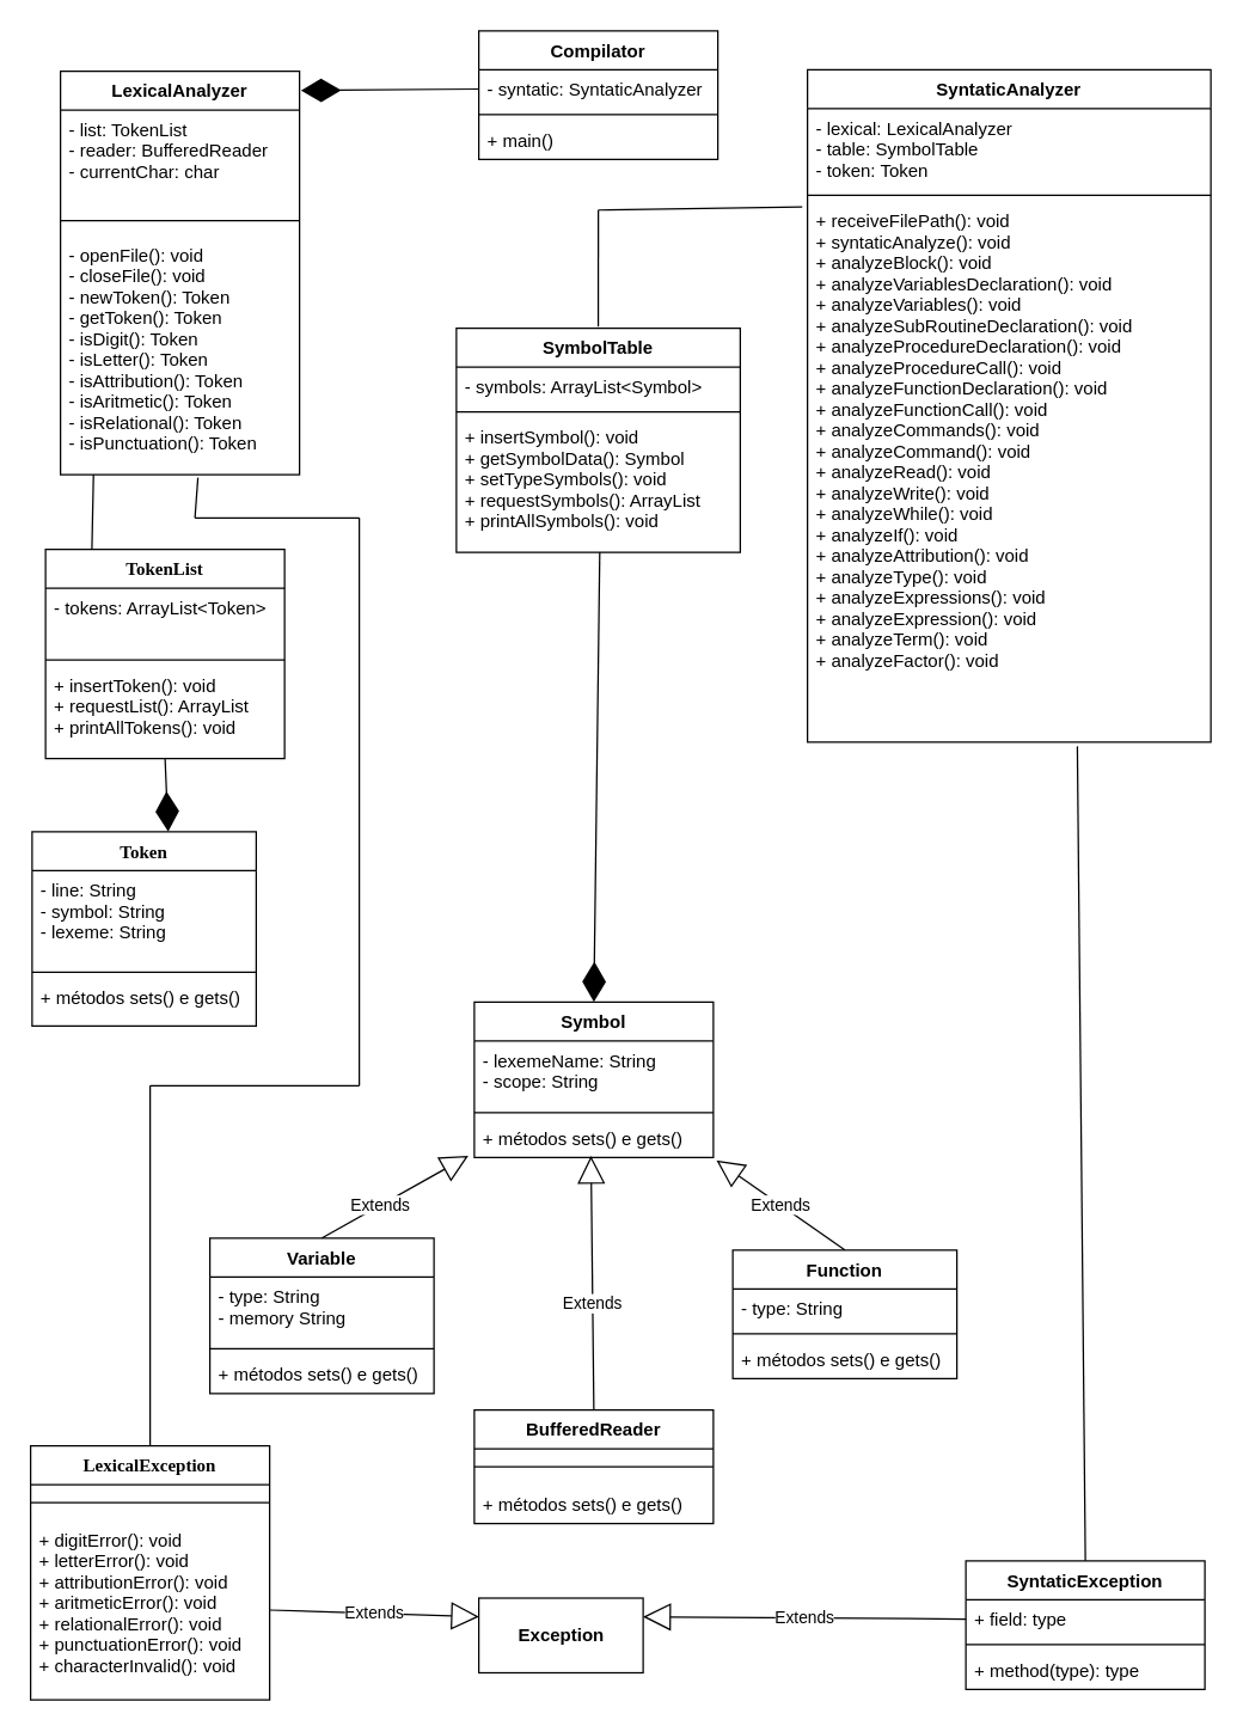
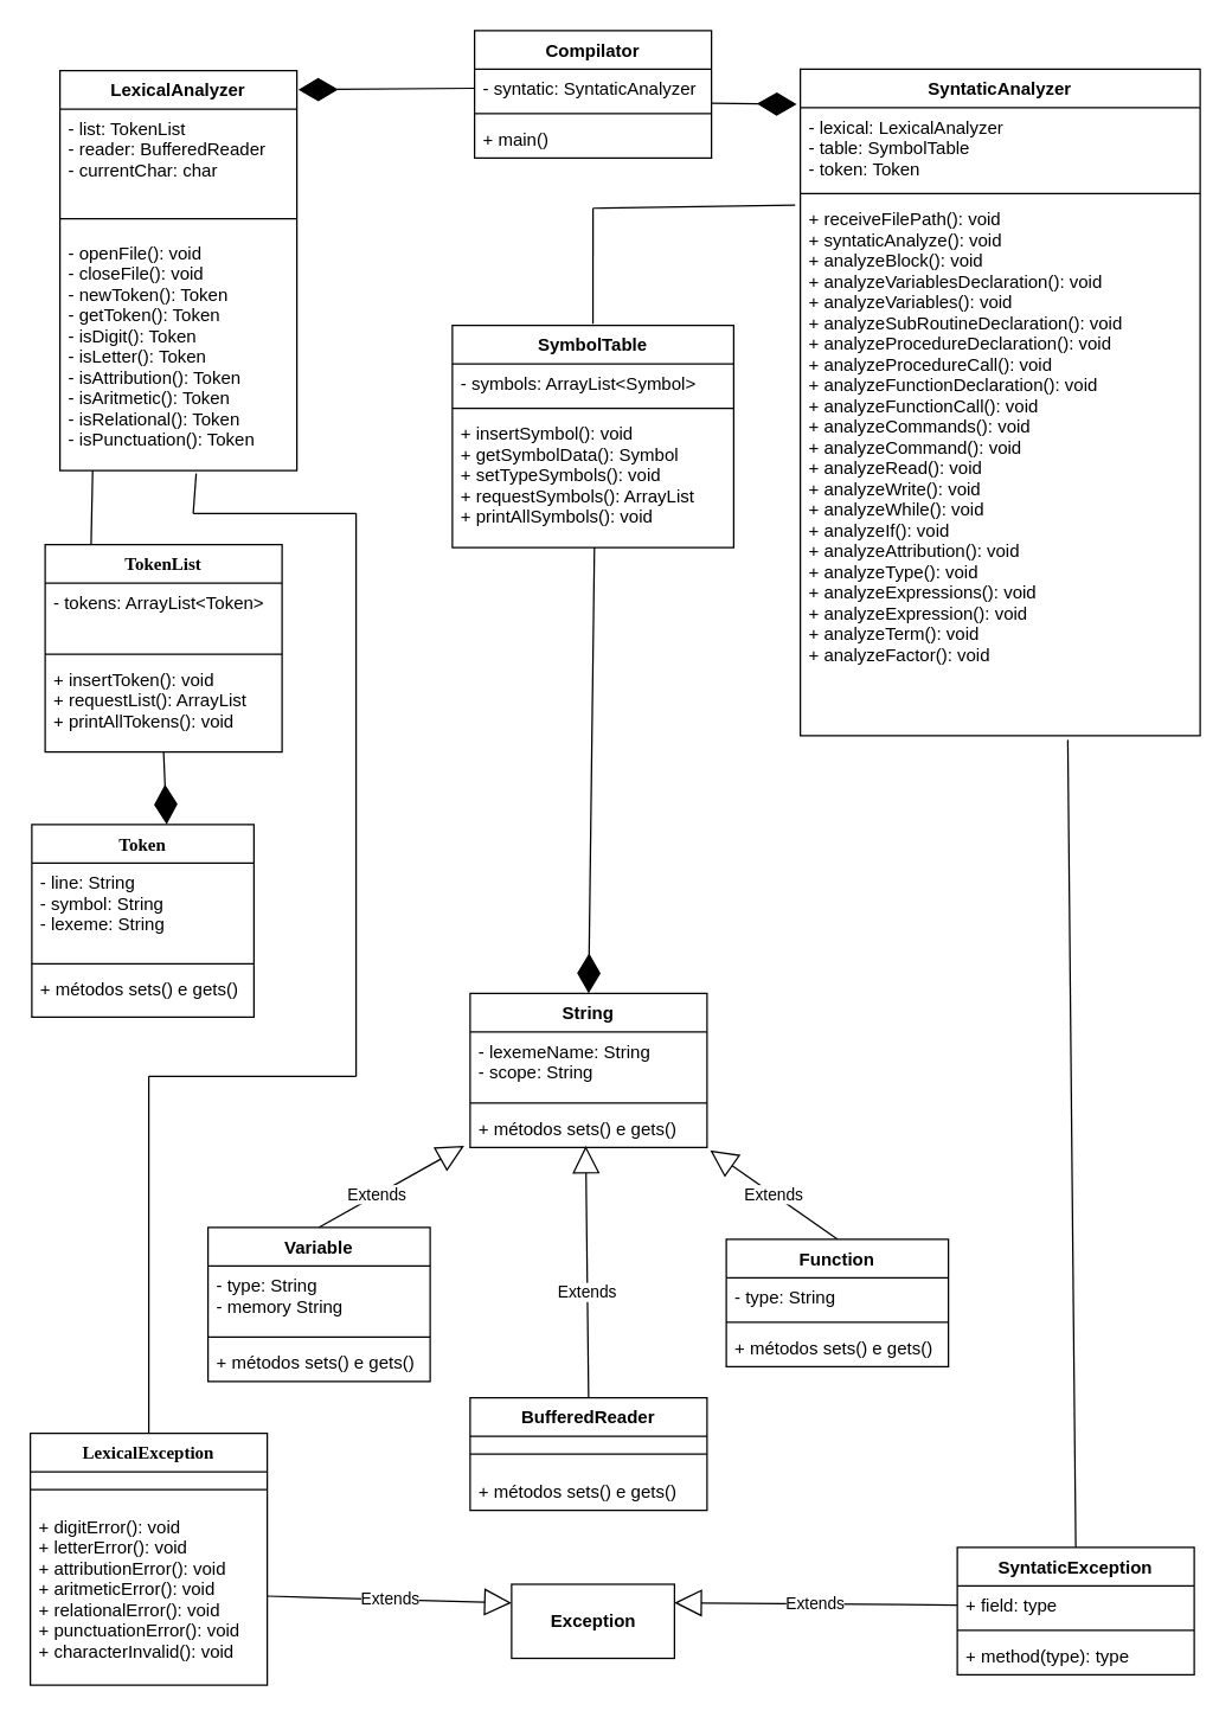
+ <mxCell id="65" value="" style="endArrow=diamondThin;endFill=1;endSize=24;html=1;exitX=1;exitY=0.885;exitDx=0;exitDy=0;exitPerimeter=0;entryX=-0.009;entryY=0.053;entryDx=0;entryDy=0;entryPerimeter=0;" edge="1" parent="1" source="3" target="6"><mxGeometry width="160" relative="1" as="geometry"><mxPoint x="220" y="160" as="sourcePoint" /><mxPoint x="380" y="160" as="targetPoint" /></mxGeometry></mxCell>
- <mxCell id="32" value="Symbol" style="swimlane;fontStyle=1;align=center;verticalAlign=top;childLayout=stackLayout;horizontal=1;startSize=26;horizontalStack=0;resizeParent=1;resizeParentMax=0;resizeLast=0;collapsible=1;marginBottom=0;" parent="1" vertex="1"><mxGeometry x="317" y="670" width="160" height="104" as="geometry" /></mxCell>
+ <mxCell id="32" value="String" style="swimlane;fontStyle=1;align=center;verticalAlign=top;childLayout=stackLayout;horizontal=1;startSize=26;horizontalStack=0;resizeParent=1;resizeParentMax=0;resizeLast=0;collapsible=1;marginBottom=0;" parent="1" vertex="1"><mxGeometry x="317" y="670" width="160" height="104" as="geometry" /></mxCell>
- <mxCell id="60" value="&lt;b&gt;Exception&lt;/b&gt;" style="html=1;" parent="1" vertex="1"><mxGeometry x="320" y="1069" width="110" height="50" as="geometry" /></mxCell>
+ <mxCell id="60" value="&lt;b&gt;Exception&lt;/b&gt;" style="html=1;" parent="1" vertex="1"><mxGeometry x="345" y="1069" width="110" height="50" as="geometry" /></mxCell>
